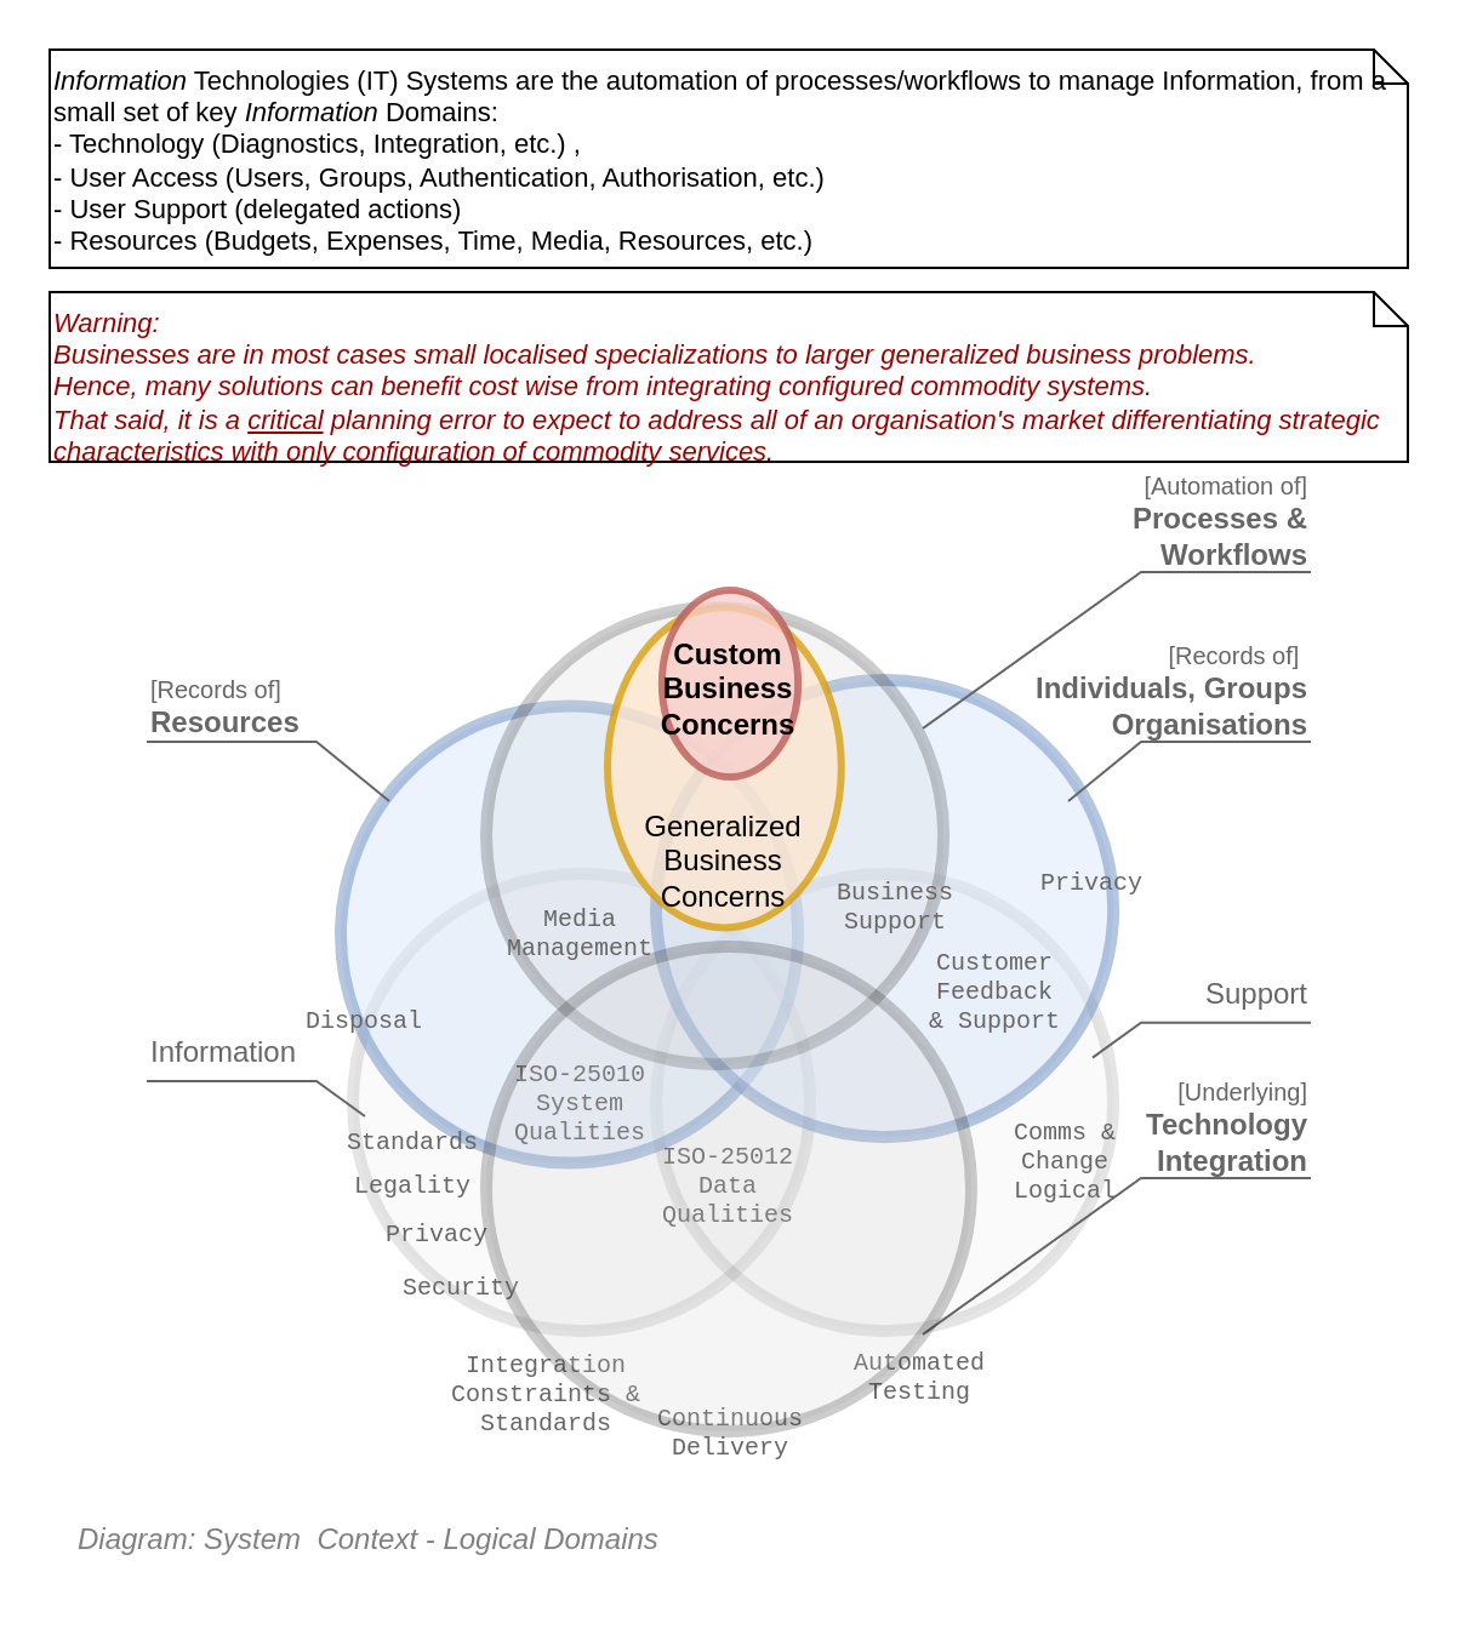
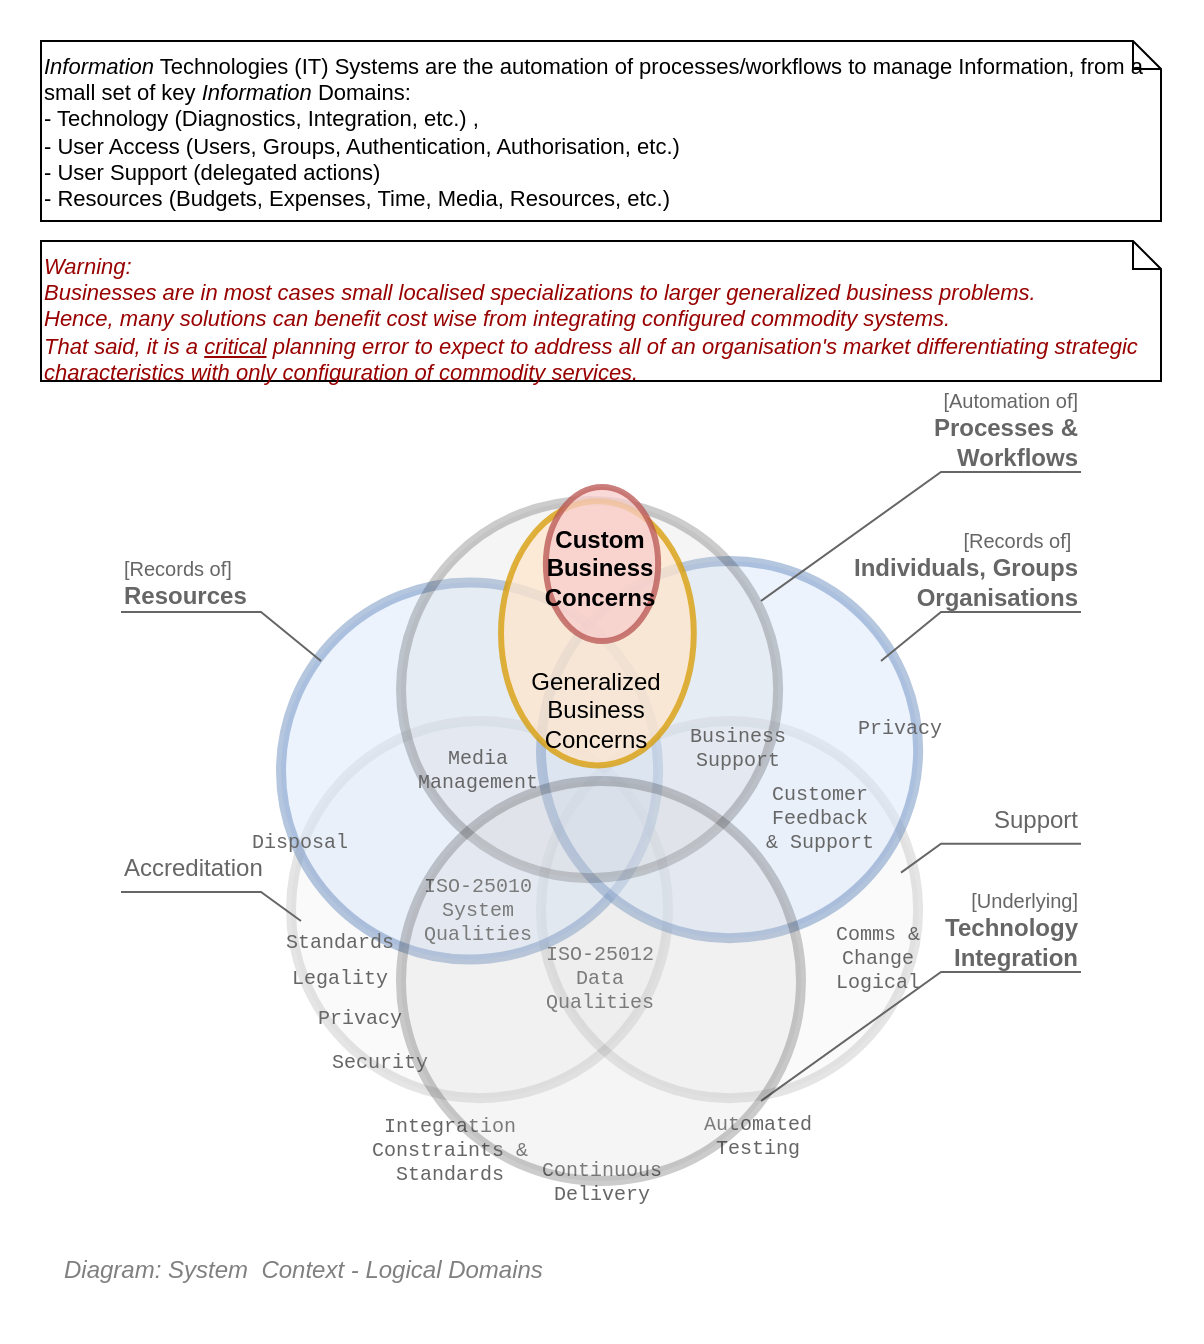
- <mxCell id="8" value="Information" style="strokeWidth=1;shadow=0;dashed=0;align=center;html=1;shape=mxgraph.mockup.text.callout;linkText=;textSize=17;textColor=#666666;callDir=NW;callStyle=line;fontSize=12;fontColor=#666666;align=left;verticalAlign=top;strokeColor=#666666;" vertex="1" parent="1"><mxGeometry x="60" y="420" width="90" height="40" as="geometry" /></mxCell>
+ <mxCell id="8" value="Accreditation" style="strokeWidth=1;shadow=0;dashed=0;align=center;html=1;shape=mxgraph.mockup.text.callout;linkText=;textSize=17;textColor=#666666;callDir=NW;callStyle=line;fontSize=12;fontColor=#666666;align=left;verticalAlign=top;strokeColor=#666666;" vertex="1" parent="1"><mxGeometry x="60" y="420" width="90" height="40" as="geometry" /></mxCell>
